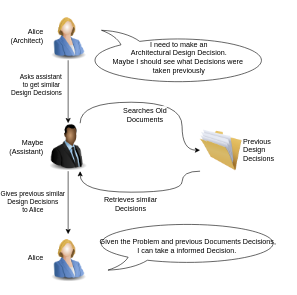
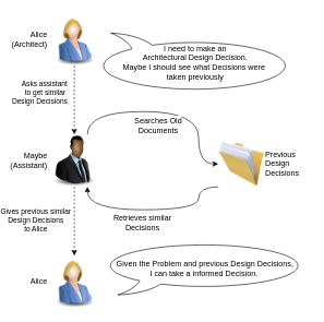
- <mxCell id="11" style="edgeStyle=orthogonalEdgeStyle;rounded=0;orthogonalLoop=1;jettySize=auto;html=1;entryX=0.5;entryY=0;entryDx=0;entryDy=0;" edge="1" parent="1" source="13" target="9"><mxGeometry relative="1" as="geometry" /></mxCell>
+ <mxCell id="11" style="edgeStyle=orthogonalEdgeStyle;rounded=0;orthogonalLoop=1;jettySize=auto;html=1;entryX=0.5;entryY=0;entryDx=0;entryDy=0;dashed=1;" edge="1" parent="1" source="13" target="9"><mxGeometry relative="1" as="geometry" /></mxCell>
- <mxCell id="5" value="" style="edgeStyle=orthogonalEdgeStyle;rounded=0;orthogonalLoop=1;jettySize=auto;html=1;" edge="1" parent="1" source="9" target="10"><mxGeometry relative="1" as="geometry" /></mxCell>
+ <mxCell id="5" value="" style="edgeStyle=orthogonalEdgeStyle;rounded=0;orthogonalLoop=1;jettySize=auto;html=1;dashed=1;" edge="1" parent="1" source="9" target="10"><mxGeometry relative="1" as="geometry" /></mxCell>
- <mxCell id="4" value="Given the Problem and previous Documents Decisions,&lt;div&gt;I can take a informed Decision.&amp;nbsp;&lt;/div&gt;" style="whiteSpace=wrap;html=1;shape=mxgraph.basic.oval_callout;flipV=0;flipH=0;" vertex="1" parent="1"><mxGeometry x="100" y="370" width="320" height="80" as="geometry" /></mxCell>
+ <mxCell id="4" value="Given the Problem and previous Design Decisions,&lt;div&gt;I can take a informed Decision.&amp;nbsp;&lt;/div&gt;" style="whiteSpace=wrap;html=1;shape=mxgraph.basic.oval_callout;flipV=0;flipH=0;" vertex="1" parent="1"><mxGeometry x="100" y="370" width="320" height="80" as="geometry" /></mxCell>
